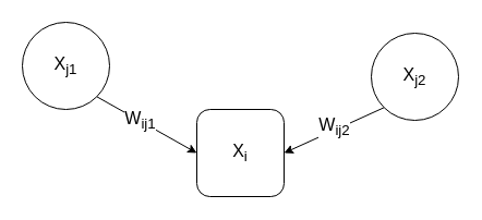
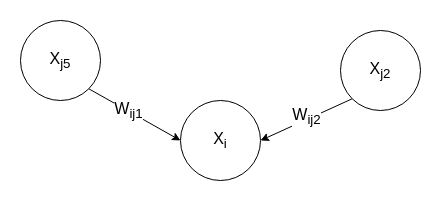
- <mxCell id="4" value="&lt;font style=&quot;font-size: 16px&quot;&gt;X&lt;sub&gt;j1&lt;/sub&gt;&lt;/font&gt;" style="ellipse;whiteSpace=wrap;html=1;aspect=fixed;" vertex="1" parent="1"><mxGeometry x="20" y="20" width="80" height="80" as="geometry" /></mxCell>
+ <mxCell id="4" value="&lt;font style=&quot;font-size: 16px&quot;&gt;X&lt;sub&gt;j5&lt;/sub&gt;&lt;/font&gt;" style="ellipse;whiteSpace=wrap;html=1;aspect=fixed;" vertex="1" parent="1"><mxGeometry x="20" y="20" width="80" height="80" as="geometry" /></mxCell>
- <mxCell id="8" value="&lt;font style=&quot;font-size: 16px&quot;&gt;X&lt;sub&gt;i&lt;/sub&gt;&lt;/font&gt;" style="whiteSpace=wrap;html=1;aspect=fixed;rounded=1;" vertex="1" parent="1"><mxGeometry x="180" y="100" width="80" height="80" as="geometry" /></mxCell>
+ <mxCell id="8" value="&lt;font style=&quot;font-size: 16px&quot;&gt;X&lt;sub&gt;i&lt;/sub&gt;&lt;/font&gt;" style="ellipse;whiteSpace=wrap;html=1;aspect=fixed;" vertex="1" parent="1"><mxGeometry x="180" y="100" width="80" height="80" as="geometry" /></mxCell>
